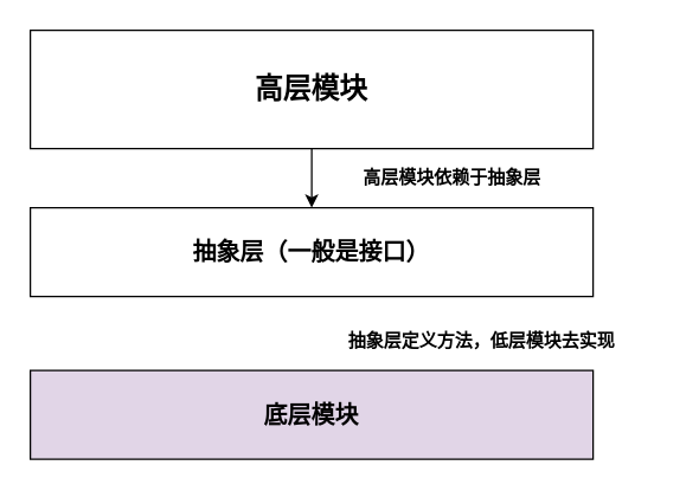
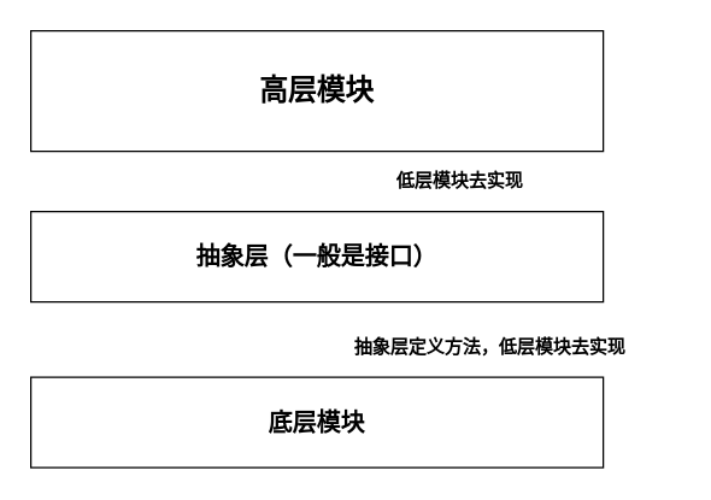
- <mxCell id="2" style="edgeStyle=orthogonalEdgeStyle;rounded=0;orthogonalLoop=1;jettySize=auto;html=1;exitX=0.5;exitY=1;exitDx=0;exitDy=0;entryX=0.5;entryY=0;entryDx=0;entryDy=0;" edge="1" parent="1" source="3" target="4"><mxGeometry relative="1" as="geometry" /></mxCell>
- <mxCell id="7" value="&lt;b&gt;高层模块依赖于抽象层&lt;/b&gt;" style="text;html=1;strokeColor=none;fillColor=none;align=center;verticalAlign=middle;whiteSpace=wrap;rounded=0;" vertex="1" parent="1"><mxGeometry x="180" y="100" width="250" height="40" as="geometry" /></mxCell>
+ <mxCell id="7" value="&lt;b&gt;低层模块去实现&lt;/b&gt;" style="text;html=1;strokeColor=none;fillColor=none;align=center;verticalAlign=middle;whiteSpace=wrap;rounded=0;" vertex="1" parent="1"><mxGeometry x="180" y="100" width="250" height="40" as="geometry" /></mxCell>
- <mxCell id="5" value="&lt;b&gt;&lt;font style=&quot;font-size: 16px&quot;&gt;底层模块&lt;/font&gt;&lt;/b&gt;" style="rounded=0;whiteSpace=wrap;html=1;fillColor=#e1d5e7;" vertex="1" parent="1"><mxGeometry x="20" y="250" width="380" height="60" as="geometry" /></mxCell>
+ <mxCell id="5" value="&lt;b&gt;&lt;font style=&quot;font-size: 16px&quot;&gt;底层模块&lt;/font&gt;&lt;/b&gt;" style="rounded=0;whiteSpace=wrap;html=1;" vertex="1" parent="1"><mxGeometry x="20" y="250" width="380" height="60" as="geometry" /></mxCell>
